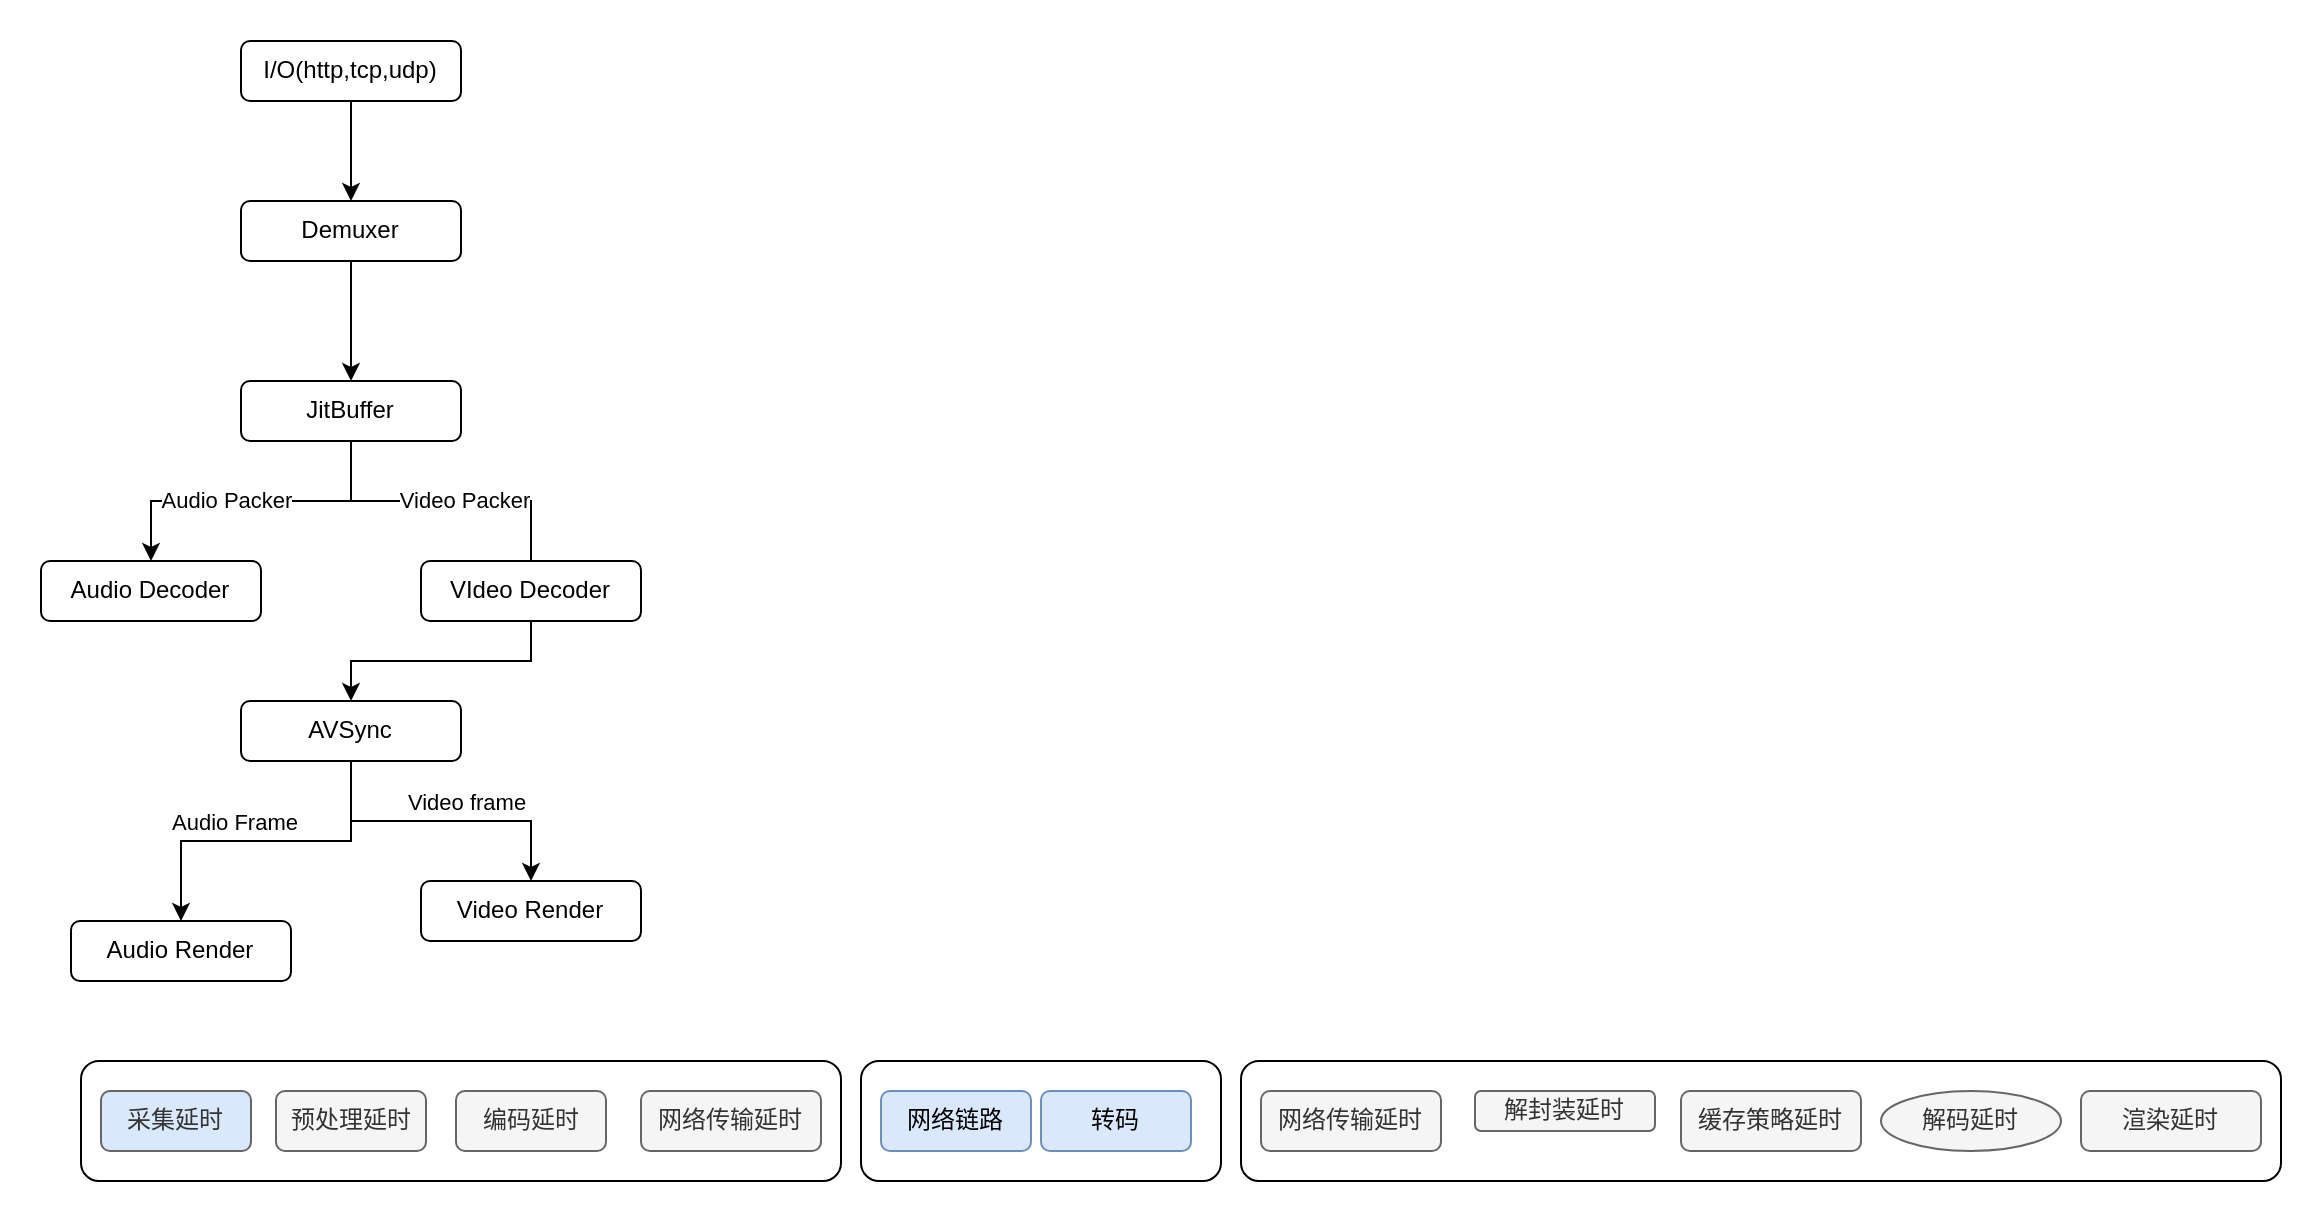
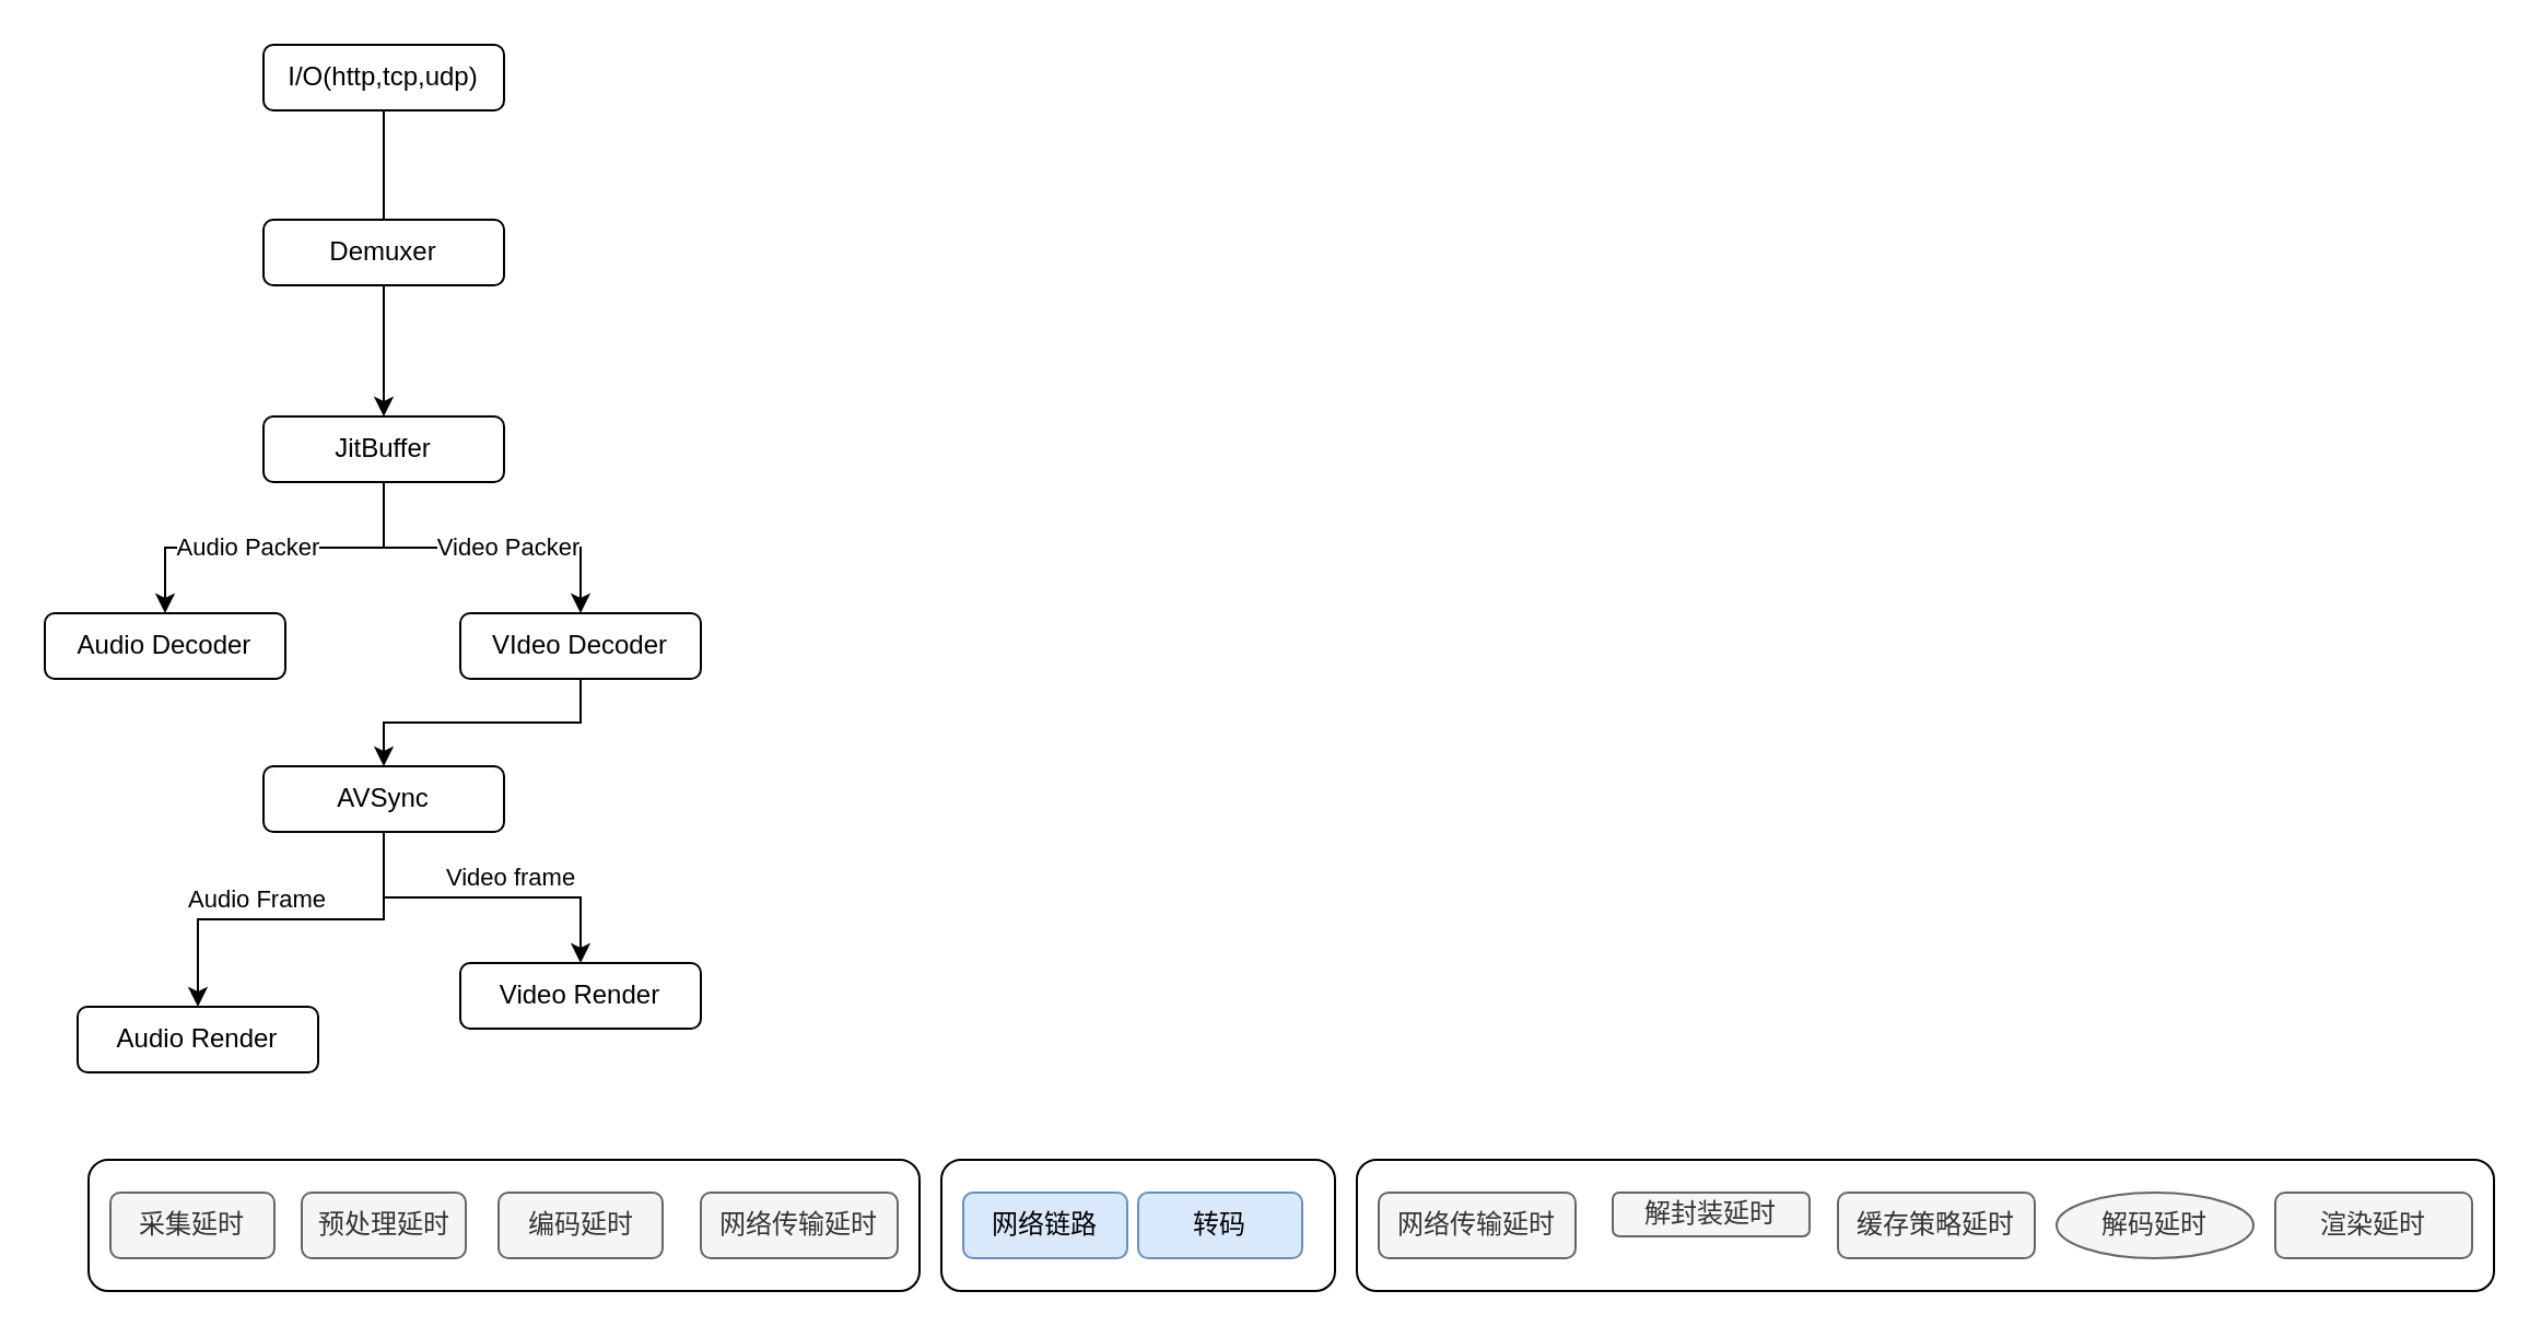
- <mxCell id="5" value="" style="edgeStyle=orthogonalEdgeStyle;rounded=0;orthogonalLoop=1;jettySize=auto;html=1;" edge="1" parent="1" source="6" target="8"><mxGeometry relative="1" as="geometry" /></mxCell>
+ <mxCell id="5" value="" style="edgeStyle=orthogonalEdgeStyle;rounded=0;orthogonalLoop=1;jettySize=auto;html=1;endArrow=none;" edge="1" parent="1" source="6" target="8"><mxGeometry relative="1" as="geometry" /></mxCell>
- <mxCell id="11" style="edgeStyle=orthogonalEdgeStyle;rounded=0;orthogonalLoop=1;jettySize=auto;html=1;entryX=0.5;entryY=0;entryDx=0;entryDy=0;endArrow=none;" edge="1" parent="1" source="13" target="16"><mxGeometry relative="1" as="geometry" /></mxCell>
+ <mxCell id="11" style="edgeStyle=orthogonalEdgeStyle;rounded=0;orthogonalLoop=1;jettySize=auto;html=1;entryX=0.5;entryY=0;entryDx=0;entryDy=0;" edge="1" parent="1" source="13" target="16"><mxGeometry relative="1" as="geometry" /></mxCell>
- <mxCell id="24" value="采集延时" style="rounded=1;whiteSpace=wrap;html=1;fillColor=#dae8fc;strokeColor=#666666;fontColor=#333333;" vertex="1" parent="1"><mxGeometry x="50" y="545" width="75" height="30" as="geometry" /></mxCell>
+ <mxCell id="24" value="采集延时" style="rounded=1;whiteSpace=wrap;html=1;fillColor=#f5f5f5;strokeColor=#666666;fontColor=#333333;" vertex="1" parent="1"><mxGeometry x="50" y="545" width="75" height="30" as="geometry" /></mxCell>
